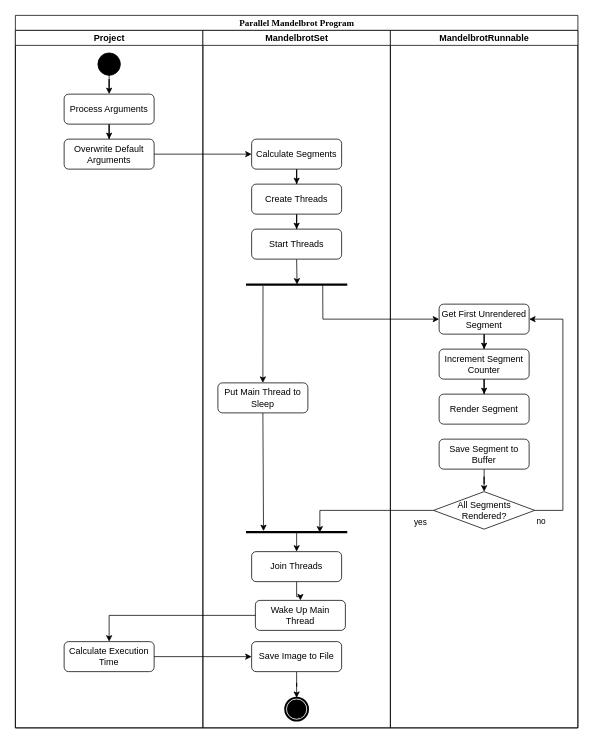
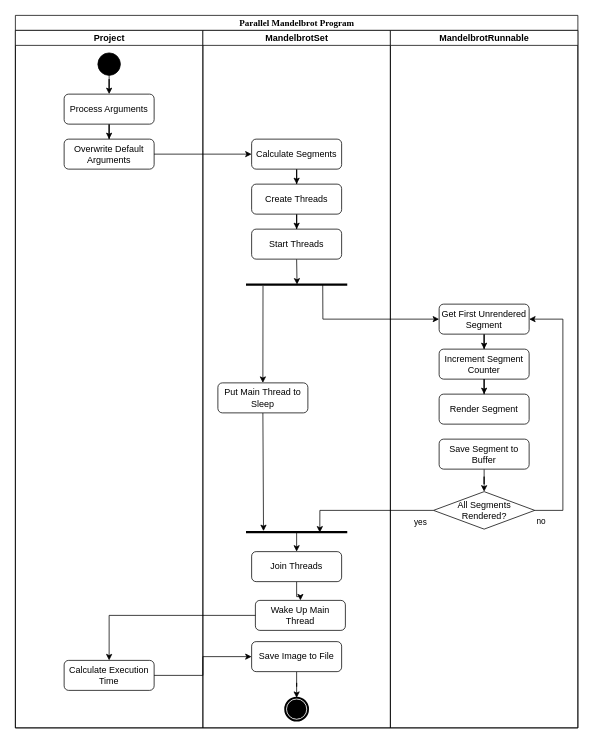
- <mxCell id="9" value="Calculate Execution Time" style="rounded=1;whiteSpace=wrap;html=1;" vertex="1" parent="3"><mxGeometry x="65" y="815" width="120" height="40" as="geometry" /></mxCell>
+ <mxCell id="9" value="Calculate Execution Time" style="rounded=1;whiteSpace=wrap;html=1;" vertex="1" parent="3"><mxGeometry x="65" y="840" width="120" height="40" as="geometry" /></mxCell>
